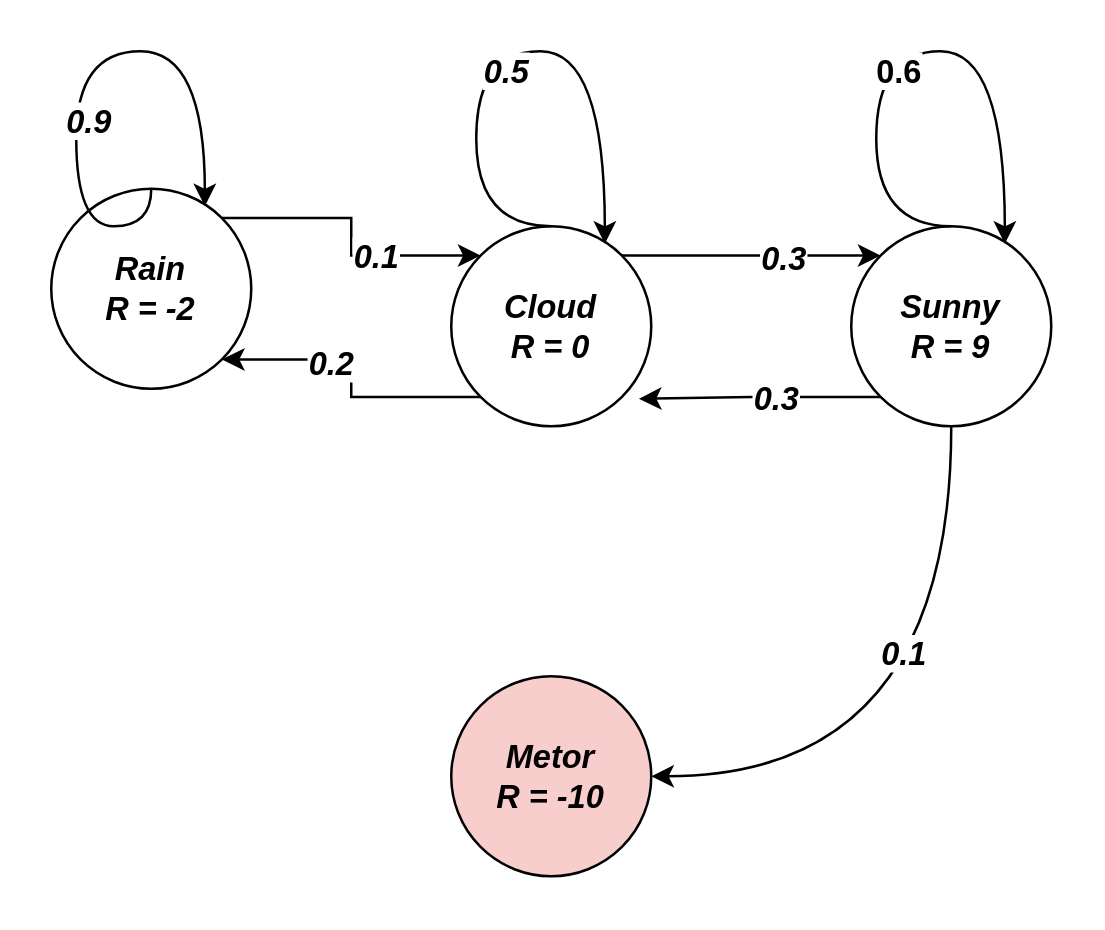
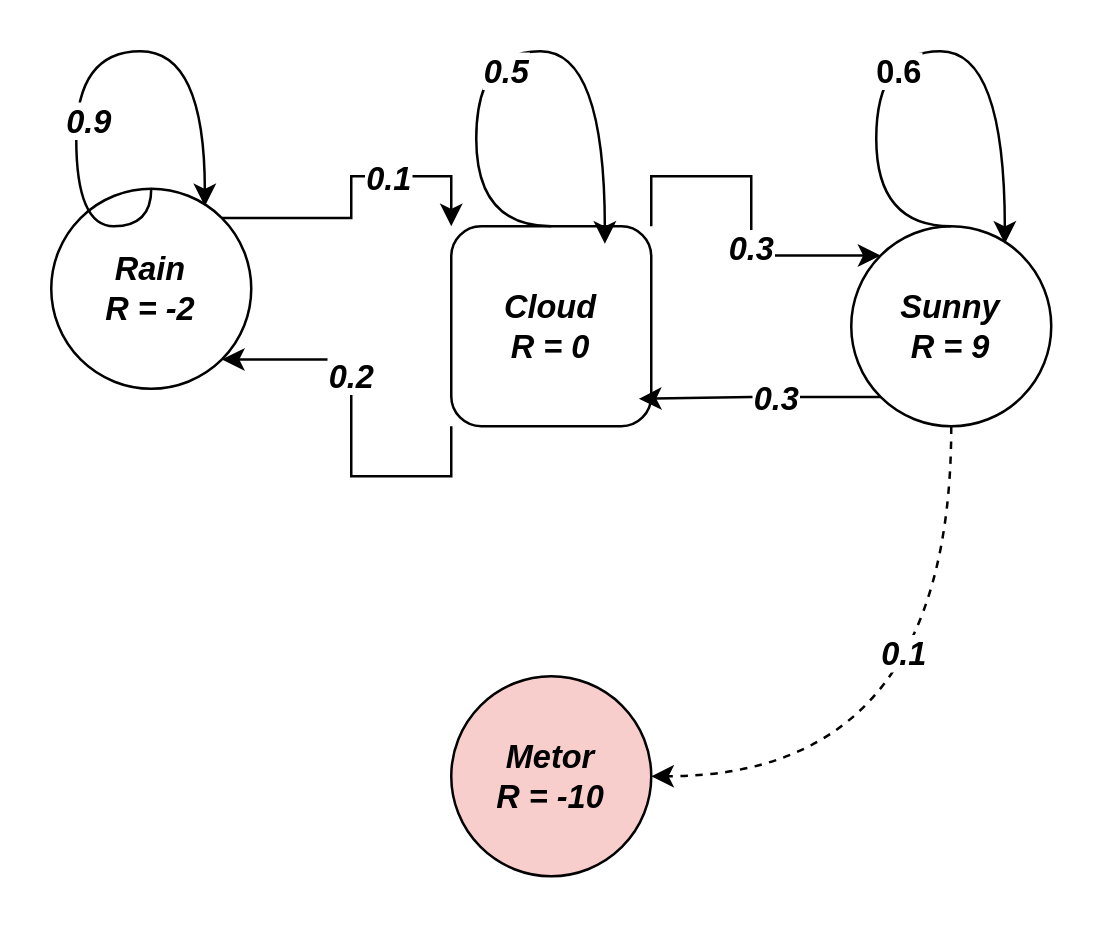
- <mxCell id="11" value="&lt;b style=&quot;font-size: 13px;&quot;&gt;&lt;i&gt;Cloud&lt;br&gt;R = 0&lt;/i&gt;&lt;/b&gt;" style="ellipse;whiteSpace=wrap;html=1;aspect=fixed;" vertex="1" parent="1"><mxGeometry x="180" y="90" width="80" height="80" as="geometry" /></mxCell>
+ <mxCell id="11" value="&lt;b style=&quot;font-size: 13px;&quot;&gt;&lt;i&gt;Cloud&lt;br&gt;R = 0&lt;/i&gt;&lt;/b&gt;" style="whiteSpace=wrap;html=1;aspect=fixed;rounded=1;" vertex="1" parent="1"><mxGeometry x="180" y="90" width="80" height="80" as="geometry" /></mxCell>
- <mxCell id="14" style="edgeStyle=orthogonalEdgeStyle;rounded=0;orthogonalLoop=1;jettySize=auto;html=1;exitX=0.5;exitY=1;exitDx=0;exitDy=0;entryX=1;entryY=0.5;entryDx=0;entryDy=0;curved=1;" edge="1" parent="1" source="18" target="21"><mxGeometry relative="1" as="geometry" /></mxCell>
+ <mxCell id="14" style="edgeStyle=orthogonalEdgeStyle;rounded=0;orthogonalLoop=1;jettySize=auto;html=1;exitX=0.5;exitY=1;exitDx=0;exitDy=0;entryX=1;entryY=0.5;entryDx=0;entryDy=0;curved=1;dashed=1;" edge="1" parent="1" source="18" target="21"><mxGeometry relative="1" as="geometry" /></mxCell>
